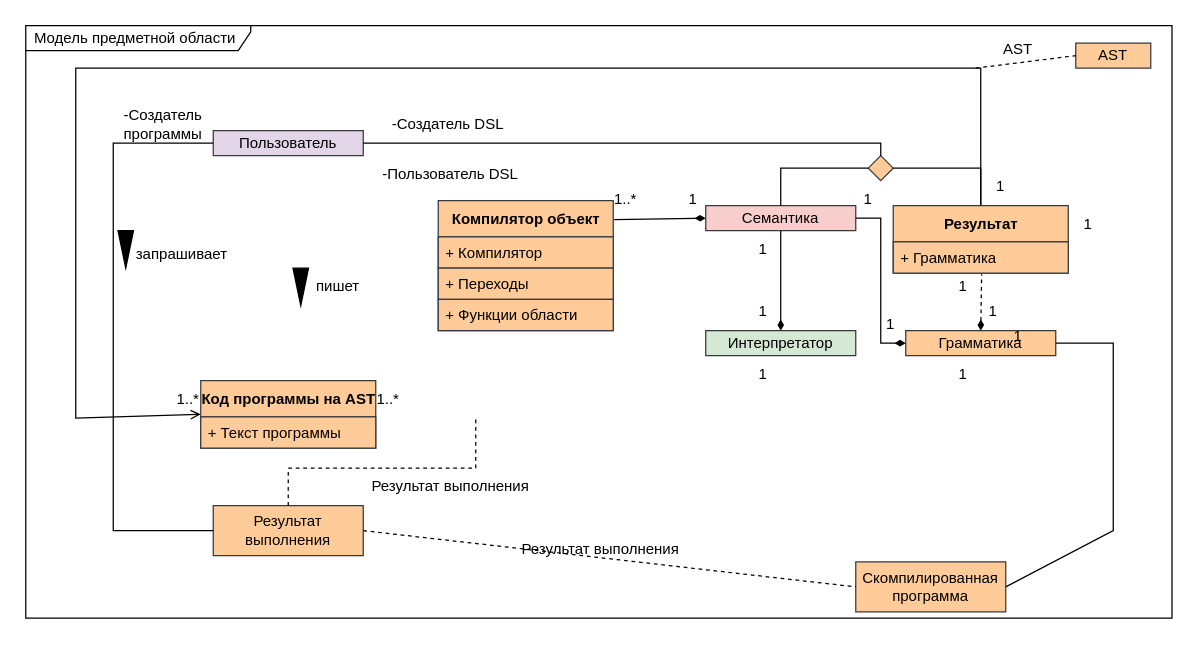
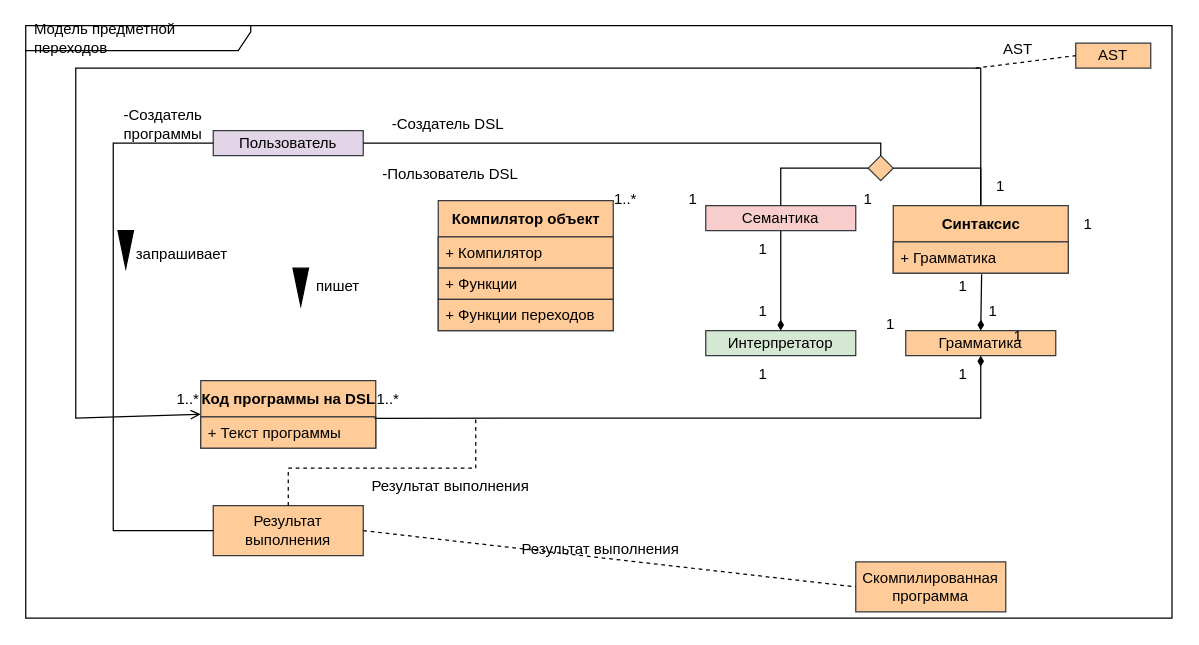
- <mxCell id="2" value="Модель предметной области" style="shape=umlFrame;whiteSpace=wrap;html=1;width=180;height=20;boundedLbl=1;verticalAlign=middle;align=left;spacingLeft=5;" vertex="1" parent="1"><mxGeometry x="20" y="20" width="917" height="474" as="geometry" /></mxCell>
+ <mxCell id="2" value="Модель предметной переходов" style="shape=umlFrame;whiteSpace=wrap;html=1;width=180;height=20;boundedLbl=1;verticalAlign=middle;align=left;spacingLeft=5;" vertex="1" parent="1"><mxGeometry x="20" y="20" width="917" height="474" as="geometry" /></mxCell>
- <mxCell id="22" value="" style="endArrow=none;html=1;rounded=0;startArrow=diamondThin;startFill=1;entryX=1.005;entryY=0.146;entryDx=0;entryDy=0;entryPerimeter=0;exitX=0;exitY=0.5;exitDx=0;exitDy=0;" edge="1" parent="1" source="5" target="18"><mxGeometry width="50" height="50" relative="1" as="geometry"><mxPoint x="634" y="274" as="sourcePoint" /><mxPoint x="634" y="194" as="targetPoint" /></mxGeometry></mxCell>
- <mxCell id="34" value="Результат" style="swimlane;fontStyle=1;align=center;verticalAlign=middle;childLayout=stackLayout;horizontal=1;startSize=29;horizontalStack=0;resizeParent=1;resizeParentMax=0;resizeLast=0;collapsible=0;marginBottom=0;html=1;fillColor=#ffcc99;strokeColor=#36393d;" vertex="1" parent="1"><mxGeometry x="714" y="164" width="140" height="54" as="geometry" /></mxCell>
+ <mxCell id="34" value="Синтаксис" style="swimlane;fontStyle=1;align=center;verticalAlign=middle;childLayout=stackLayout;horizontal=1;startSize=29;horizontalStack=0;resizeParent=1;resizeParentMax=0;resizeLast=0;collapsible=0;marginBottom=0;html=1;fillColor=#ffcc99;strokeColor=#36393d;" vertex="1" parent="1"><mxGeometry x="714" y="164" width="140" height="54" as="geometry" /></mxCell>
- <mxCell id="13" value="" style="endArrow=none;html=1;rounded=0;entryX=1;entryY=0.5;entryDx=0;entryDy=0;exitX=0;exitY=0.5;exitDx=0;exitDy=0;startArrow=diamondThin;startFill=1;" edge="1" parent="1" source="7" target="5"><mxGeometry width="50" height="50" relative="1" as="geometry"><mxPoint x="703.76" y="284" as="sourcePoint" /><mxPoint x="703.76" y="204" as="targetPoint" /><Array as="points"><mxPoint x="704" y="274" /><mxPoint x="704" y="174" /></Array></mxGeometry></mxCell>
- <mxCell id="20" value="+ Переходы" style="text;html=1;strokeColor=#36393d;fillColor=#ffcc99;align=left;verticalAlign=middle;spacingLeft=4;spacingRight=4;overflow=hidden;rotatable=0;points=[[0,0.5],[1,0.5]];portConstraint=eastwest;" vertex="1" parent="18"><mxGeometry y="54" width="140" height="25" as="geometry" /></mxCell>
+ <mxCell id="20" value="+ Функции" style="text;html=1;strokeColor=#36393d;fillColor=#ffcc99;align=left;verticalAlign=middle;spacingLeft=4;spacingRight=4;overflow=hidden;rotatable=0;points=[[0,0.5],[1,0.5]];portConstraint=eastwest;" vertex="1" parent="18"><mxGeometry y="54" width="140" height="25" as="geometry" /></mxCell>
- <mxCell id="11" value="" style="endArrow=none;html=1;rounded=0;exitX=0.5;exitY=0;exitDx=0;exitDy=0;startArrow=diamondThin;startFill=1;entryX=0.505;entryY=1.037;entryDx=0;entryDy=0;entryPerimeter=0;dashed=1;" edge="1" parent="1" source="7" target="35"><mxGeometry width="50" height="50" relative="1" as="geometry"><mxPoint x="634" y="274" as="sourcePoint" /><mxPoint x="784" y="214" as="targetPoint" /></mxGeometry></mxCell>
+ <mxCell id="11" value="" style="endArrow=none;html=1;rounded=0;exitX=0.5;exitY=0;exitDx=0;exitDy=0;startArrow=diamondThin;startFill=1;entryX=0.505;entryY=1.037;entryDx=0;entryDy=0;entryPerimeter=0;" edge="1" parent="1" source="7" target="35"><mxGeometry width="50" height="50" relative="1" as="geometry"><mxPoint x="634" y="274" as="sourcePoint" /><mxPoint x="784" y="214" as="targetPoint" /></mxGeometry></mxCell>
- <mxCell id="21" value="+ Функции области" style="text;html=1;strokeColor=#36393d;fillColor=#ffcc99;align=left;verticalAlign=middle;spacingLeft=4;spacingRight=4;overflow=hidden;rotatable=0;points=[[0,0.5],[1,0.5]];portConstraint=eastwest;" vertex="1" parent="18"><mxGeometry y="79" width="140" height="25" as="geometry" /></mxCell>
+ <mxCell id="21" value="+ Функции переходов" style="text;html=1;strokeColor=#36393d;fillColor=#ffcc99;align=left;verticalAlign=middle;spacingLeft=4;spacingRight=4;overflow=hidden;rotatable=0;points=[[0,0.5],[1,0.5]];portConstraint=eastwest;" vertex="1" parent="18"><mxGeometry y="79" width="140" height="25" as="geometry" /></mxCell>
- <mxCell id="16" value="Код программы на AST" style="swimlane;fontStyle=1;align=center;verticalAlign=middle;childLayout=stackLayout;horizontal=1;startSize=29;horizontalStack=0;resizeParent=1;resizeParentMax=0;resizeLast=0;collapsible=0;marginBottom=0;html=1;fillColor=#ffcc99;strokeColor=#36393d;" vertex="1" parent="1"><mxGeometry x="160" y="304" width="140" height="54" as="geometry" /></mxCell>
+ <mxCell id="16" value="Код программы на DSL" style="swimlane;fontStyle=1;align=center;verticalAlign=middle;childLayout=stackLayout;horizontal=1;startSize=29;horizontalStack=0;resizeParent=1;resizeParentMax=0;resizeLast=0;collapsible=0;marginBottom=0;html=1;fillColor=#ffcc99;strokeColor=#36393d;" vertex="1" parent="1"><mxGeometry x="160" y="304" width="140" height="54" as="geometry" /></mxCell>
+ <mxCell id="28" value="" style="endArrow=none;html=1;rounded=0;entryX=0.994;entryY=0.044;entryDx=0;entryDy=0;exitX=0.5;exitY=1;exitDx=0;exitDy=0;startArrow=diamondThin;startFill=1;entryPerimeter=0;" edge="1" parent="1" source="7" target="17"><mxGeometry width="50" height="50" relative="1" as="geometry"><mxPoint x="734" y="284" as="sourcePoint" /><mxPoint x="694" y="184" as="targetPoint" /><Array as="points"><mxPoint x="784" y="334" /></Array></mxGeometry></mxCell>
- <mxCell id="31" value="" style="endArrow=none;html=1;rounded=0;entryX=1;entryY=0.5;entryDx=0;entryDy=0;exitX=1;exitY=0.5;exitDx=0;exitDy=0;" edge="1" parent="1" source="30" target="7"><mxGeometry width="50" height="50" relative="1" as="geometry"><mxPoint x="420" y="304" as="sourcePoint" /><mxPoint x="470" y="254" as="targetPoint" /><Array as="points"><mxPoint x="890" y="424" /><mxPoint x="890" y="274" /></Array></mxGeometry></mxCell>
